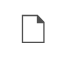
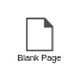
+ <mxCell id="4" value="Blank Page" style="text;html=1;strokeColor=none;fillColor=none;align=center;verticalAlign=middle;whiteSpace=wrap;rounded=0;" vertex="1" parent="2"><mxGeometry y="51.0" width="70" height="20" as="geometry" /></mxCell>
